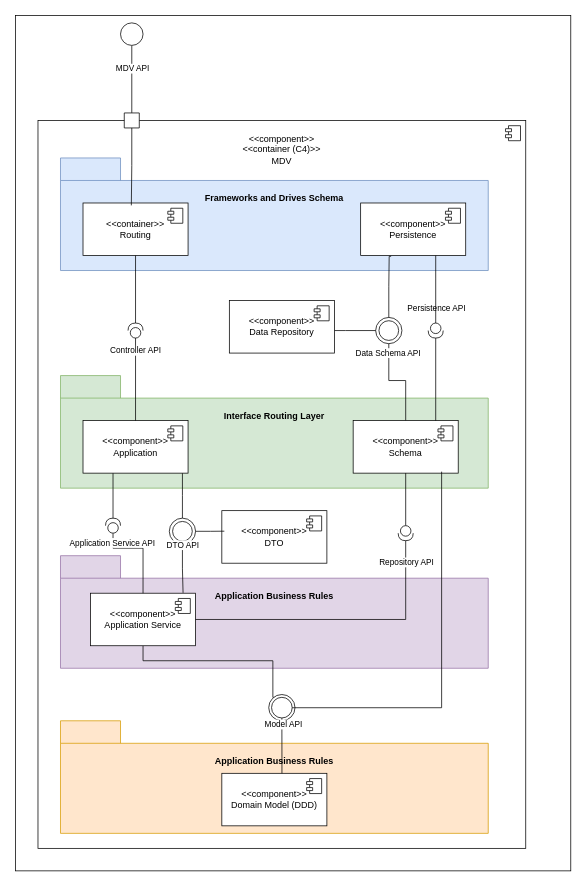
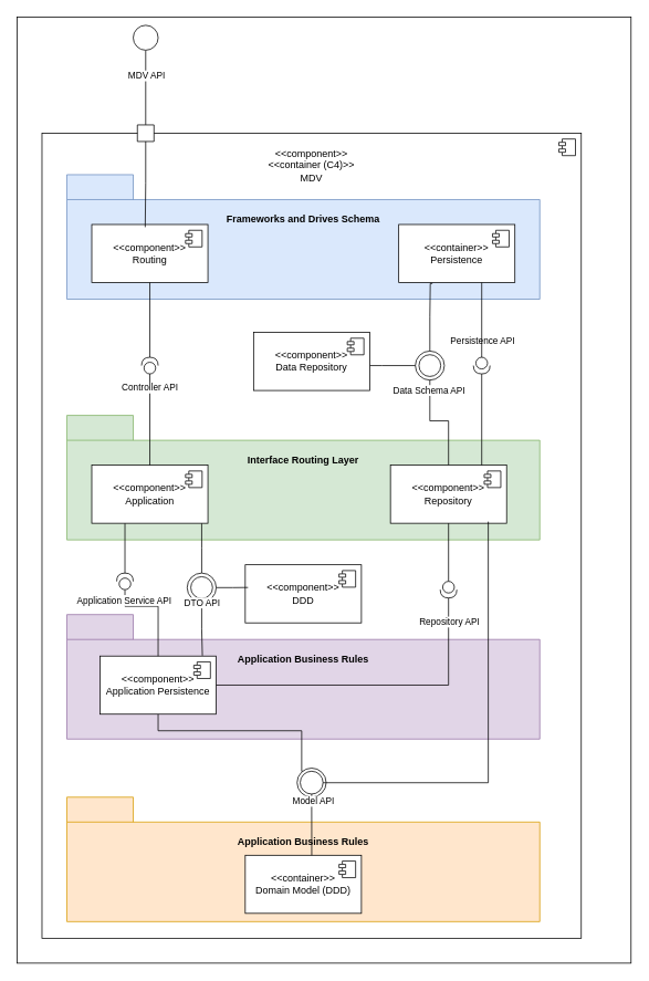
- <mxCell id="13" value="&amp;lt;&amp;lt;container&amp;gt;&amp;gt;&lt;div&gt;Routing&lt;/div&gt;" style="html=1;dropTarget=0;whiteSpace=wrap;" parent="6" vertex="1"><mxGeometry x="110" y="270" width="140" height="70" as="geometry" /></mxCell>
+ <mxCell id="13" value="&amp;lt;&amp;lt;component&amp;gt;&amp;gt;&lt;div&gt;Routing&lt;/div&gt;" style="html=1;dropTarget=0;whiteSpace=wrap;" parent="6" vertex="1"><mxGeometry x="110" y="270" width="140" height="70" as="geometry" /></mxCell>
- <mxCell id="33" value="&amp;lt;&amp;lt;component&amp;gt;&amp;gt;&lt;div&gt;Persistence&lt;/div&gt;" style="html=1;dropTarget=0;whiteSpace=wrap;" parent="6" vertex="1"><mxGeometry x="480" y="270" width="140" height="70" as="geometry" /></mxCell>
+ <mxCell id="33" value="&amp;lt;&amp;lt;container&amp;gt;&amp;gt;&lt;div&gt;Persistence&lt;/div&gt;" style="html=1;dropTarget=0;whiteSpace=wrap;" parent="6" vertex="1"><mxGeometry x="480" y="270" width="140" height="70" as="geometry" /></mxCell>
- <mxCell id="26" value="&amp;lt;&amp;lt;component&amp;gt;&amp;gt;&lt;div&gt;Schema&lt;/div&gt;" style="html=1;dropTarget=0;whiteSpace=wrap;" parent="6" vertex="1"><mxGeometry x="470" y="560" width="140" height="70" as="geometry" /></mxCell>
+ <mxCell id="26" value="&amp;lt;&amp;lt;component&amp;gt;&amp;gt;&lt;div&gt;Repository&lt;/div&gt;" style="html=1;dropTarget=0;whiteSpace=wrap;" parent="6" vertex="1"><mxGeometry x="470" y="560" width="140" height="70" as="geometry" /></mxCell>
- <mxCell id="28" value="&amp;lt;&amp;lt;component&amp;gt;&amp;gt;&lt;div&gt;DTO&lt;/div&gt;" style="html=1;dropTarget=0;whiteSpace=wrap;" parent="6" vertex="1"><mxGeometry x="295" y="680" width="140" height="70" as="geometry" /></mxCell>
+ <mxCell id="28" value="&amp;lt;&amp;lt;component&amp;gt;&amp;gt;&lt;div&gt;DDD&lt;/div&gt;" style="html=1;dropTarget=0;whiteSpace=wrap;" parent="6" vertex="1"><mxGeometry x="295" y="680" width="140" height="70" as="geometry" /></mxCell>
- <mxCell id="20" value="&amp;lt;&amp;lt;component&amp;gt;&amp;gt;&lt;div&gt;Application Service&lt;/div&gt;" style="html=1;dropTarget=0;whiteSpace=wrap;" parent="6" vertex="1"><mxGeometry x="120" y="790" width="140" height="70" as="geometry" /></mxCell>
+ <mxCell id="20" value="&amp;lt;&amp;lt;component&amp;gt;&amp;gt;&lt;div&gt;Application Persistence&lt;/div&gt;" style="html=1;dropTarget=0;whiteSpace=wrap;" parent="6" vertex="1"><mxGeometry x="120" y="790" width="140" height="70" as="geometry" /></mxCell>
- <mxCell id="22" value="&amp;lt;&amp;lt;component&amp;gt;&amp;gt;&lt;div&gt;Domain Model (DDD)&lt;/div&gt;" style="html=1;dropTarget=0;whiteSpace=wrap;" parent="6" vertex="1"><mxGeometry x="295" y="1030" width="140" height="70" as="geometry" /></mxCell>
+ <mxCell id="22" value="&amp;lt;&amp;lt;container&amp;gt;&amp;gt;&lt;div&gt;Domain Model (DDD)&lt;/div&gt;" style="html=1;dropTarget=0;whiteSpace=wrap;" parent="6" vertex="1"><mxGeometry x="295" y="1030" width="140" height="70" as="geometry" /></mxCell>
